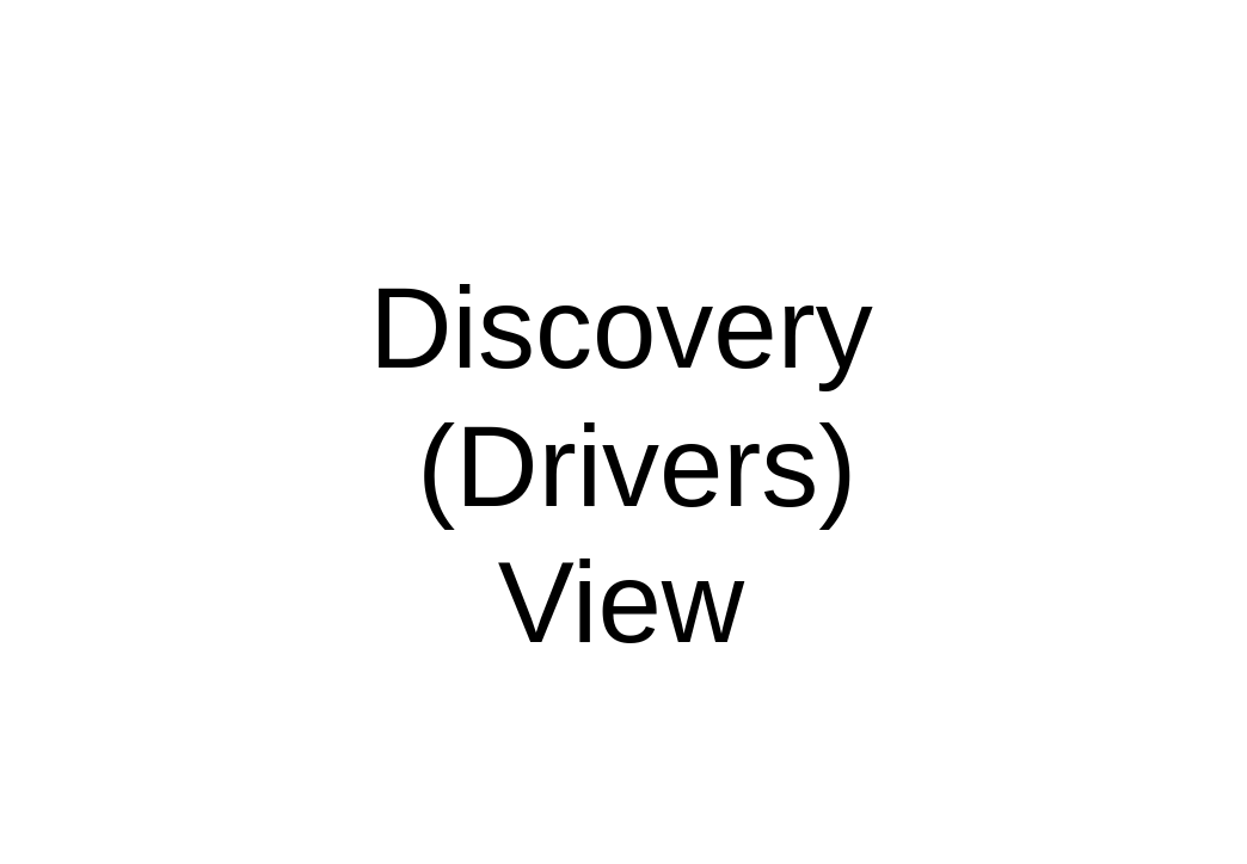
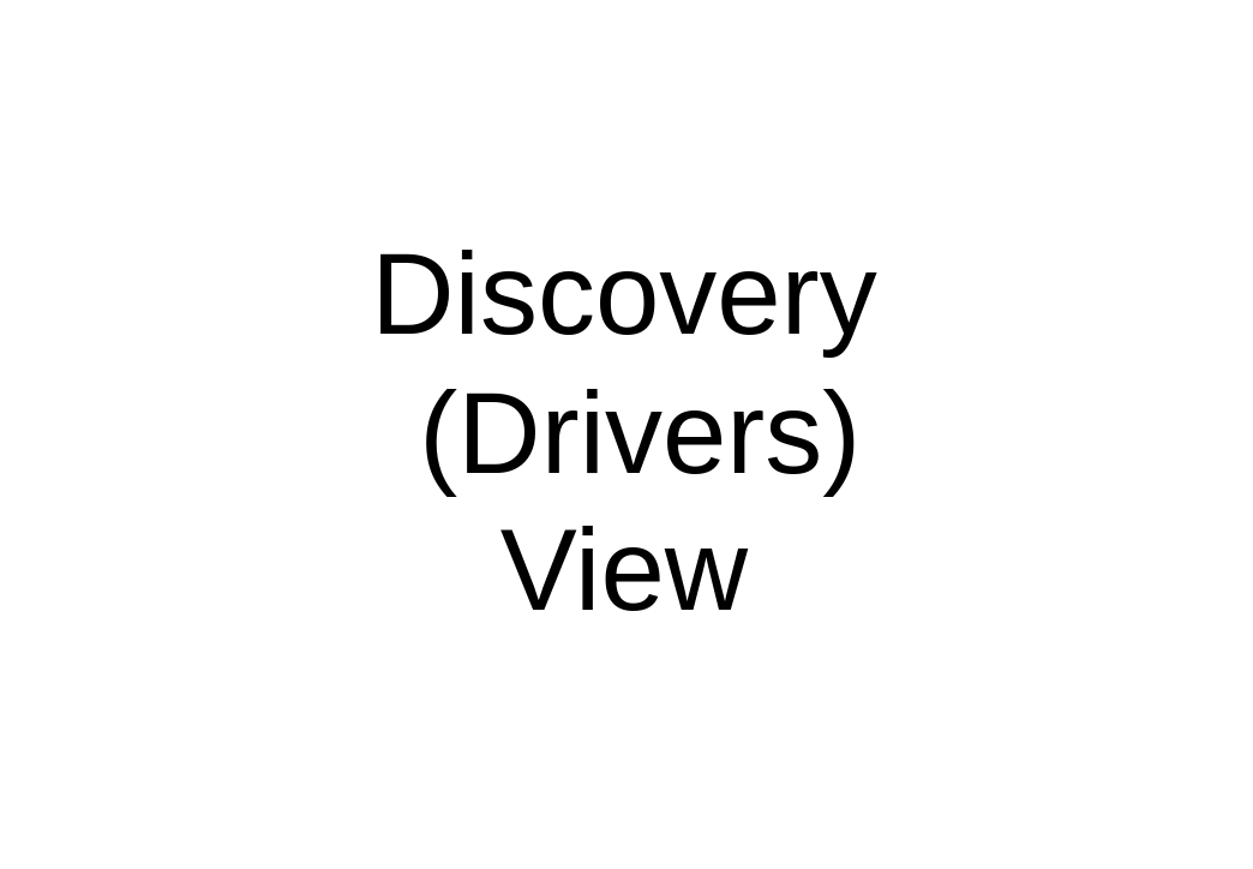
- <mxCell id="2" value="Discovery&lt;br&gt;&amp;nbsp;(Drivers)&lt;br&gt;View" style="text;html=1;strokeColor=none;fillColor=none;align=center;verticalAlign=middle;whiteSpace=wrap;rounded=0;fontSize=48;opacity=30;" vertex="1" parent="1"><mxGeometry x="20" y="35" width="480" height="320" as="geometry" /></mxCell>
+ <mxCell id="2" value="Discovery&lt;br&gt;&amp;nbsp;(Drivers)&lt;br&gt;View" style="text;html=1;strokeColor=none;fillColor=none;align=center;verticalAlign=middle;whiteSpace=wrap;rounded=0;fontSize=48;opacity=30;" vertex="1" parent="1"><mxGeometry x="20" y="20" width="480" height="320" as="geometry" /></mxCell>
